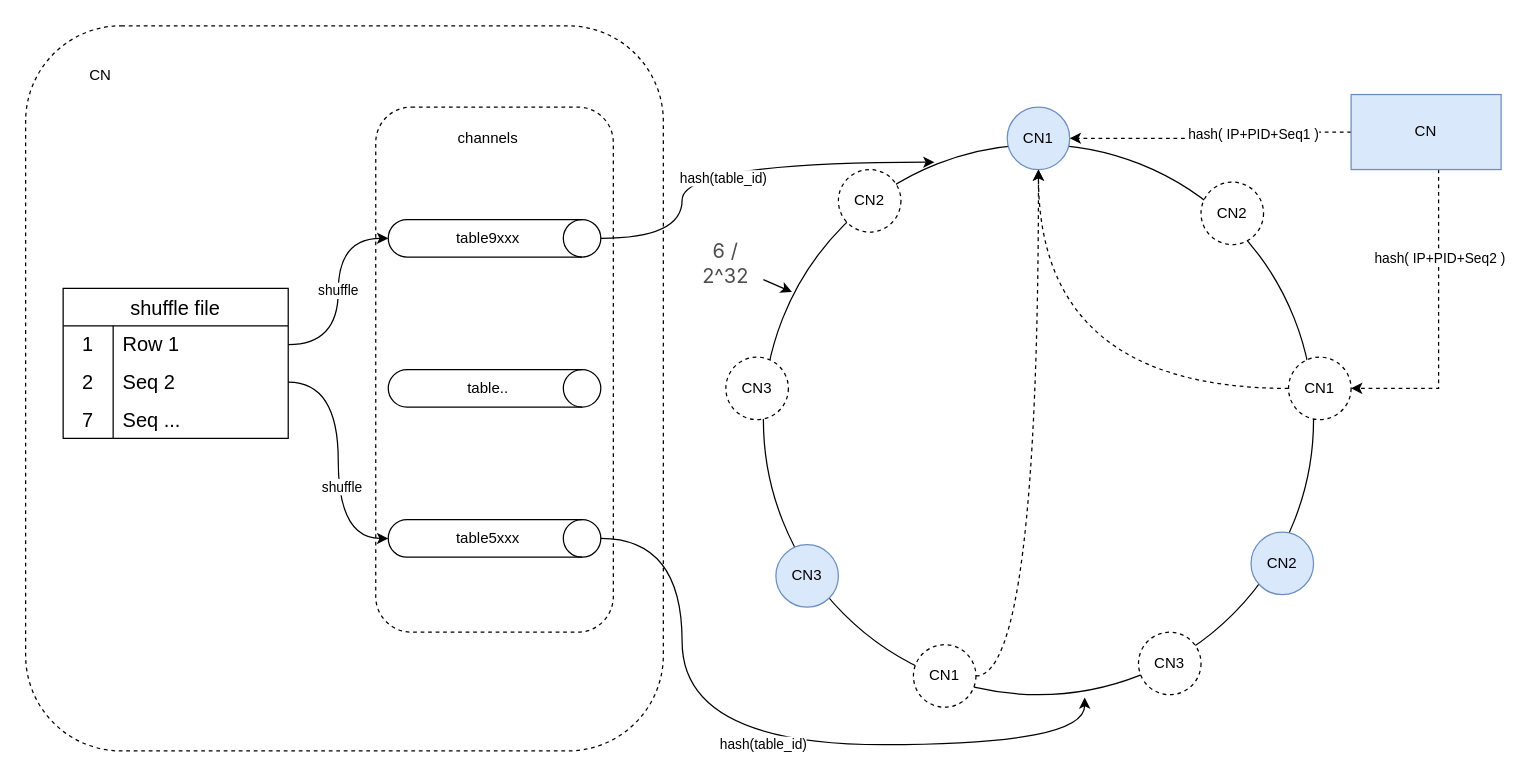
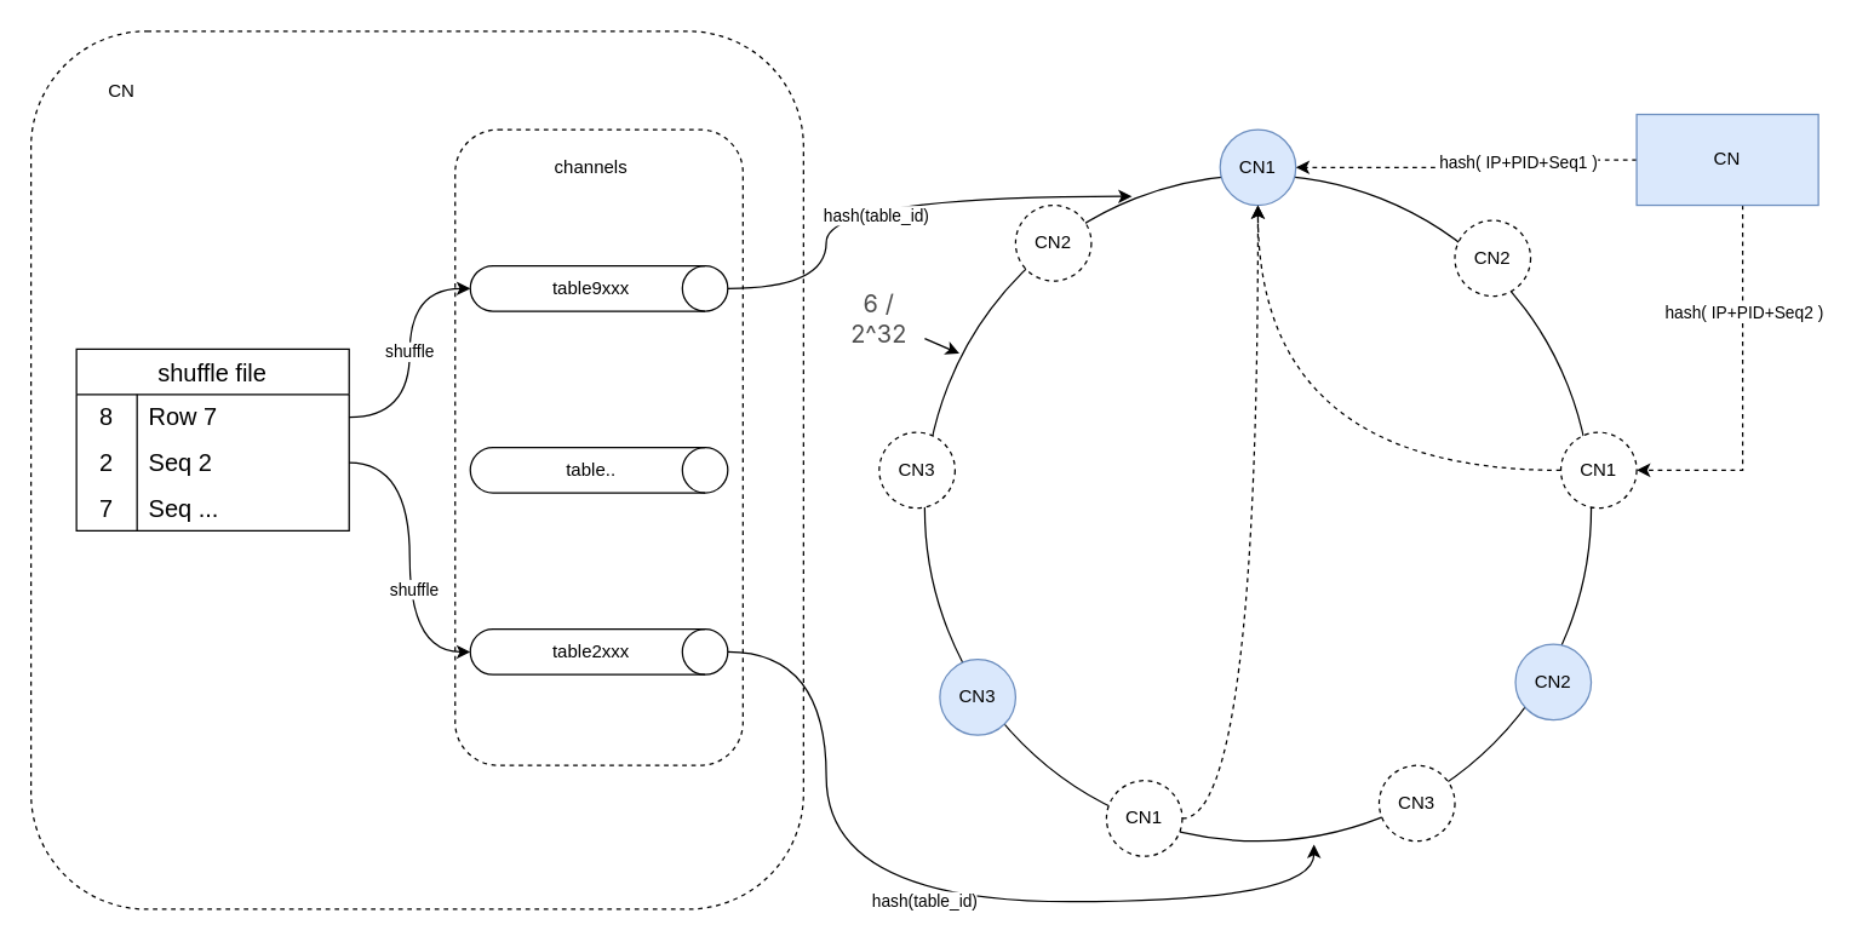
- <mxCell id="25" value="1" style="shape=partialRectangle;html=1;whiteSpace=wrap;connectable=0;fillColor=none;top=0;left=0;bottom=0;right=0;overflow=hidden;pointerEvents=1;strokeColor=inherit;fontSize=16;" vertex="1" parent="24"><mxGeometry width="40" height="30" as="geometry"><mxRectangle width="40" height="30" as="alternateBounds" /></mxGeometry></mxCell>
+ <mxCell id="25" value="8" style="shape=partialRectangle;html=1;whiteSpace=wrap;connectable=0;fillColor=none;top=0;left=0;bottom=0;right=0;overflow=hidden;pointerEvents=1;strokeColor=inherit;fontSize=16;" vertex="1" parent="24"><mxGeometry width="40" height="30" as="geometry"><mxRectangle width="40" height="30" as="alternateBounds" /></mxGeometry></mxCell>
- <mxCell id="26" value="Row 1" style="shape=partialRectangle;html=1;whiteSpace=wrap;connectable=0;fillColor=none;top=0;left=0;bottom=0;right=0;align=left;spacingLeft=6;overflow=hidden;strokeColor=inherit;fontSize=16;" vertex="1" parent="24"><mxGeometry x="40" width="140" height="30" as="geometry"><mxRectangle width="140" height="30" as="alternateBounds" /></mxGeometry></mxCell>
+ <mxCell id="26" value="Row 7" style="shape=partialRectangle;html=1;whiteSpace=wrap;connectable=0;fillColor=none;top=0;left=0;bottom=0;right=0;align=left;spacingLeft=6;overflow=hidden;strokeColor=inherit;fontSize=16;" vertex="1" parent="24"><mxGeometry x="40" width="140" height="30" as="geometry"><mxRectangle width="140" height="30" as="alternateBounds" /></mxGeometry></mxCell>
- <mxCell id="37" value="table5xxx" style="text;html=1;align=center;verticalAlign=middle;whiteSpace=wrap;rounded=0;" vertex="1" parent="1"><mxGeometry x="360" y="415" width="60" height="30" as="geometry" /></mxCell>
+ <mxCell id="37" value="table2xxx" style="text;html=1;align=center;verticalAlign=middle;whiteSpace=wrap;rounded=0;" vertex="1" parent="1"><mxGeometry x="360" y="415" width="60" height="30" as="geometry" /></mxCell>
